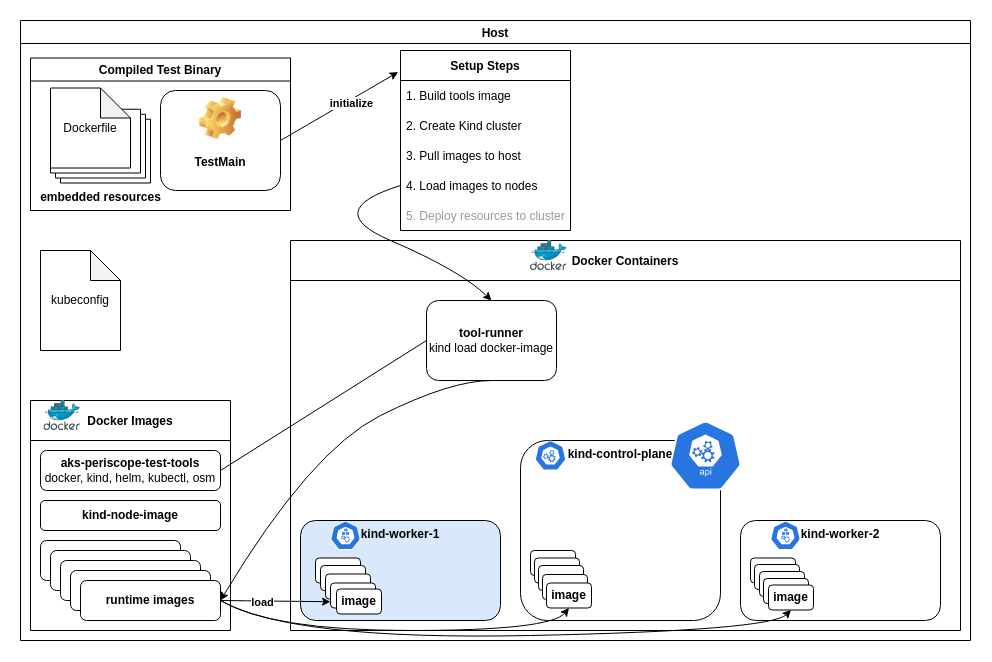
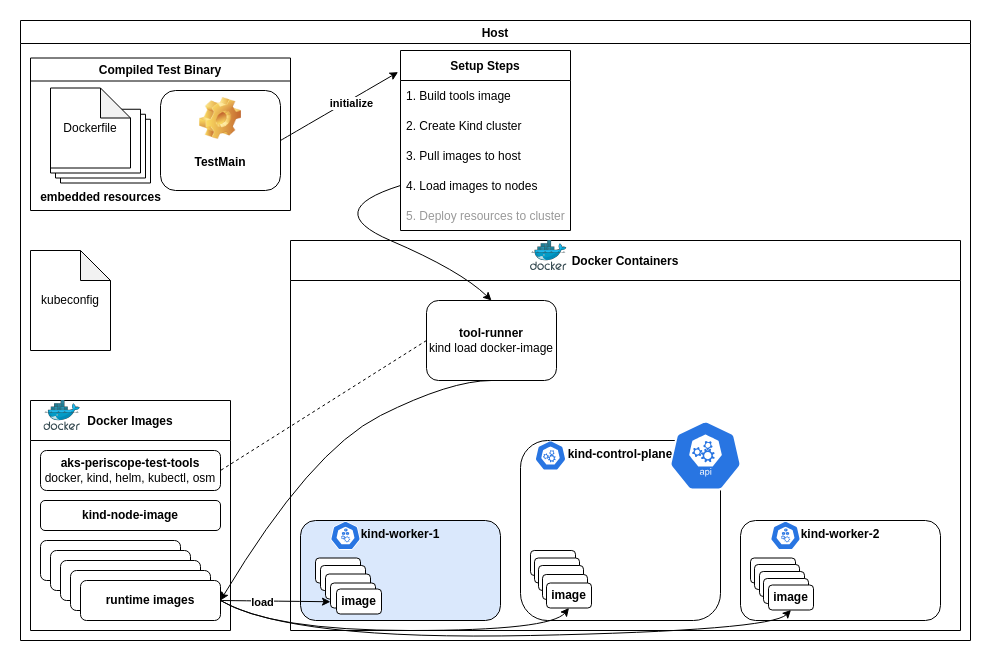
- <mxCell id="12" value="kubeconfig" style="shape=note;whiteSpace=wrap;html=1;backgroundOutline=1;darkOpacity=0.05;" parent="2" vertex="1"><mxGeometry x="20" y="230" width="80" height="100" as="geometry" /></mxCell>
+ <mxCell id="12" value="kubeconfig" style="shape=note;whiteSpace=wrap;html=1;backgroundOutline=1;darkOpacity=0.05;" parent="2" vertex="1"><mxGeometry x="10" y="230" width="80" height="100" as="geometry" /></mxCell>
- <mxCell id="49" value="" style="endArrow=none;dashed=0;html=1;rounded=0;entryX=1;entryY=0.5;entryDx=0;entryDy=0;exitX=0;exitY=0.5;exitDx=0;exitDy=0;" parent="2" source="21" target="4" edge="1"><mxGeometry width="50" height="50" relative="1" as="geometry"><mxPoint x="318.04" y="343" as="sourcePoint" /><mxPoint x="-170" y="450" as="targetPoint" /></mxGeometry></mxCell>
+ <mxCell id="49" value="" style="endArrow=none;dashed=1;html=1;rounded=0;entryX=1;entryY=0.5;entryDx=0;entryDy=0;exitX=0;exitY=0.5;exitDx=0;exitDy=0;" parent="2" source="21" target="4" edge="1"><mxGeometry width="50" height="50" relative="1" as="geometry"><mxPoint x="318.04" y="343" as="sourcePoint" /><mxPoint x="-170" y="450" as="targetPoint" /></mxGeometry></mxCell>
